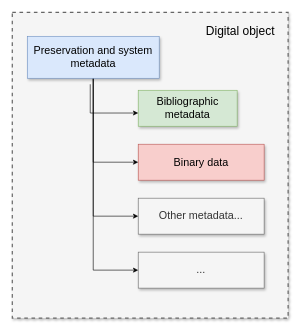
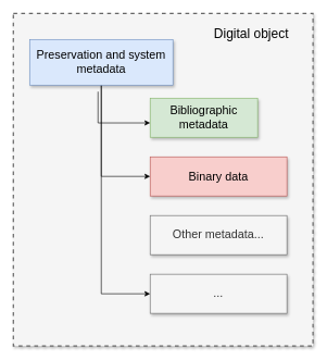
- <mxCell id="9" value="Digital object" style="text;html=1;align=center;verticalAlign=middle;resizable=0;points=[];autosize=1;strokeColor=none;fillColor=none;fontSize=20;" vertex="1" parent="1"><mxGeometry x="330" y="30" width="140" height="40" as="geometry" /></mxCell>
+ <mxCell id="9" value="Digital object" style="text;html=1;align=center;verticalAlign=middle;resizable=0;points=[];autosize=1;strokeColor=none;fillColor=none;fontSize=20;" vertex="1" parent="1"><mxGeometry x="315" y="30" width="140" height="40" as="geometry" /></mxCell>
- <mxCell id="6" style="edgeStyle=orthogonalEdgeStyle;rounded=0;orthogonalLoop=1;jettySize=auto;html=1;entryX=0;entryY=0.5;entryDx=0;entryDy=0;" edge="1" parent="1" source="8" target="11"><mxGeometry relative="1" as="geometry" /></mxCell>
